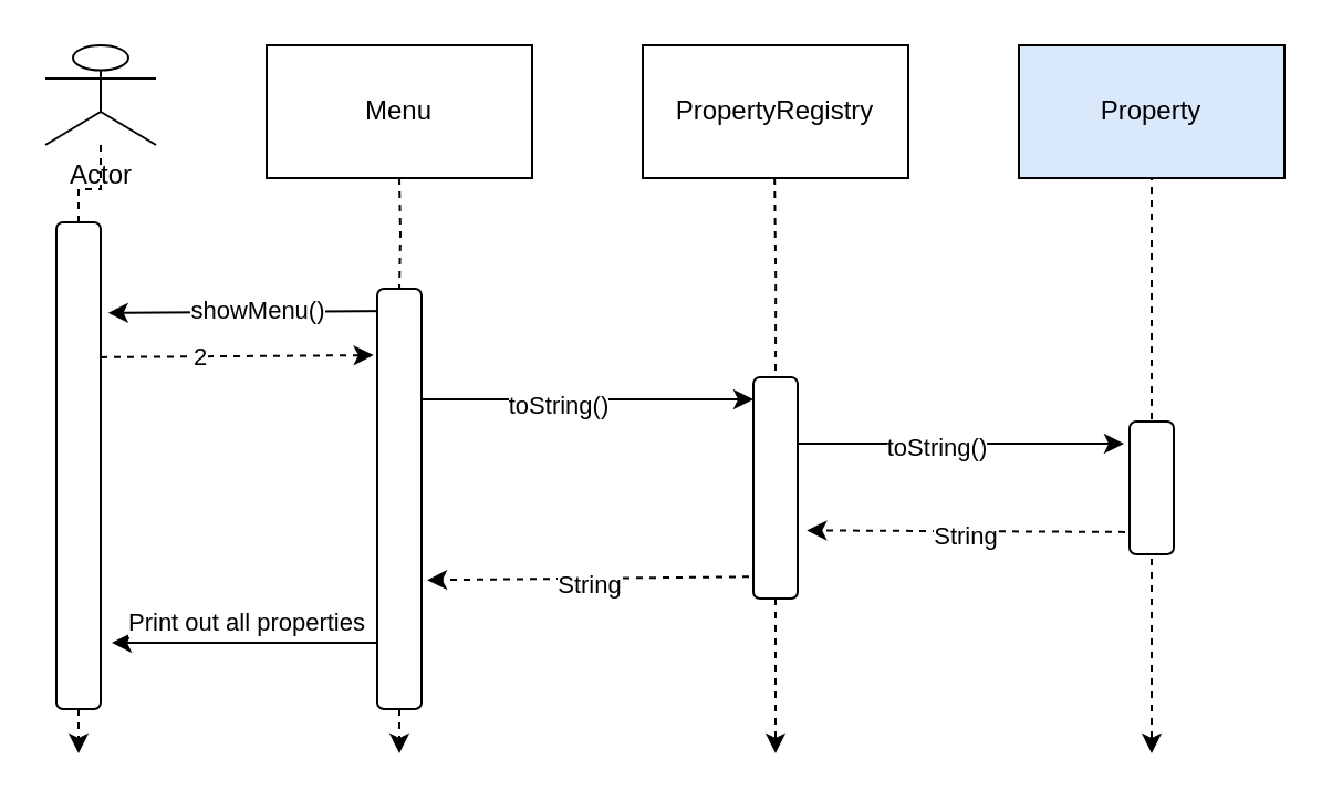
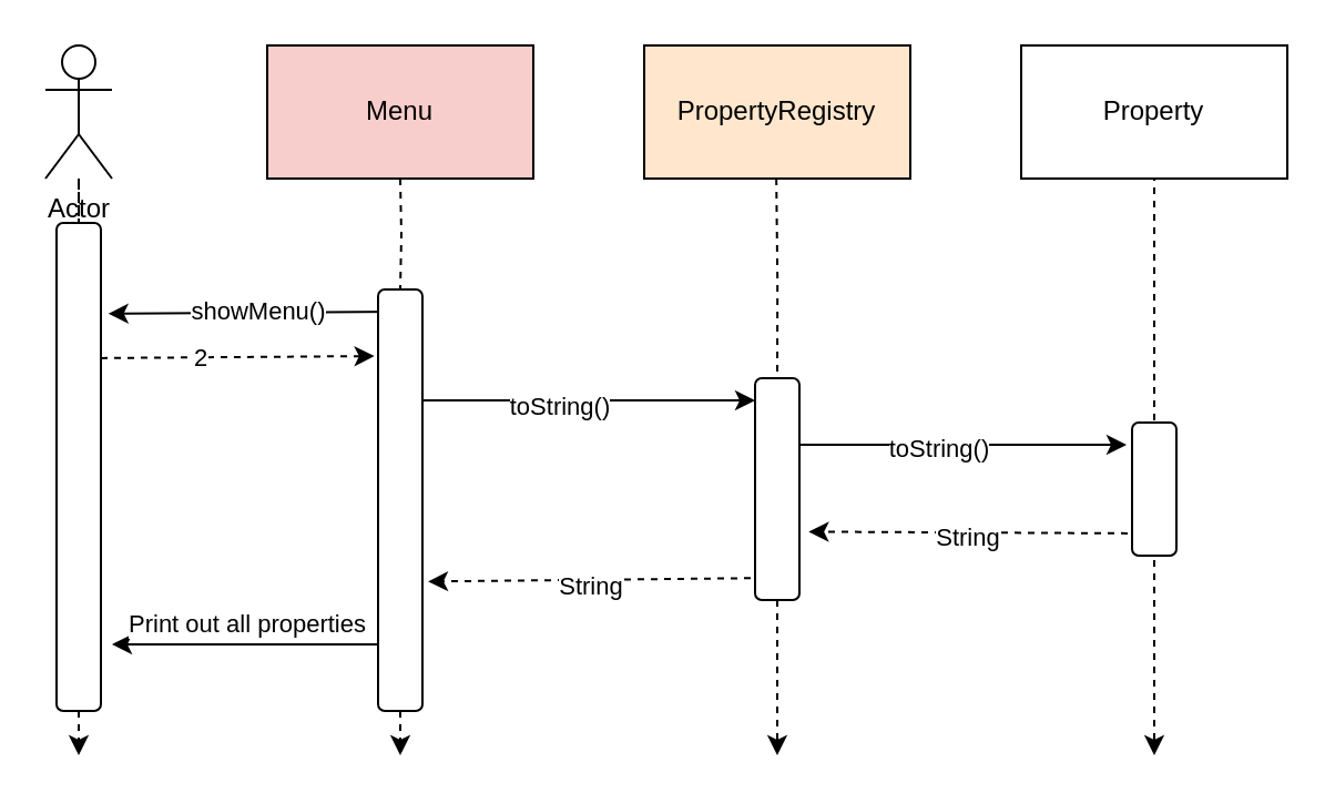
- <mxCell id="3" value="Actor" style="shape=umlActor;verticalLabelPosition=bottom;verticalAlign=top;html=1;outlineConnect=0;" vertex="1" parent="1"><mxGeometry x="20" y="20" width="50" height="45" as="geometry" /></mxCell>
+ <mxCell id="3" value="Actor" style="shape=umlActor;verticalLabelPosition=bottom;verticalAlign=top;html=1;outlineConnect=0;" vertex="1" parent="1"><mxGeometry x="20" y="20" width="30" height="60" as="geometry" /></mxCell>
- <mxCell id="4" value="Menu" style="rounded=0;whiteSpace=wrap;html=1;" vertex="1" parent="1"><mxGeometry x="120" y="20" width="120" height="60" as="geometry" /></mxCell>
+ <mxCell id="4" value="Menu" style="rounded=0;whiteSpace=wrap;html=1;fillColor=#f8cecc;" vertex="1" parent="1"><mxGeometry x="120" y="20" width="120" height="60" as="geometry" /></mxCell>
- <mxCell id="5" value="PropertyRegistry" style="rounded=0;whiteSpace=wrap;html=1;" vertex="1" parent="1"><mxGeometry x="290" y="20" width="120" height="60" as="geometry" /></mxCell>
+ <mxCell id="5" value="PropertyRegistry" style="rounded=0;whiteSpace=wrap;html=1;fillColor=#ffe6cc;" vertex="1" parent="1"><mxGeometry x="290" y="20" width="120" height="60" as="geometry" /></mxCell>
- <mxCell id="6" value="Property" style="rounded=0;whiteSpace=wrap;html=1;fillColor=#dae8fc;" vertex="1" parent="1"><mxGeometry x="460" y="20" width="120" height="60" as="geometry" /></mxCell>
+ <mxCell id="6" value="Property" style="rounded=0;whiteSpace=wrap;html=1;" vertex="1" parent="1"><mxGeometry x="460" y="20" width="120" height="60" as="geometry" /></mxCell>
